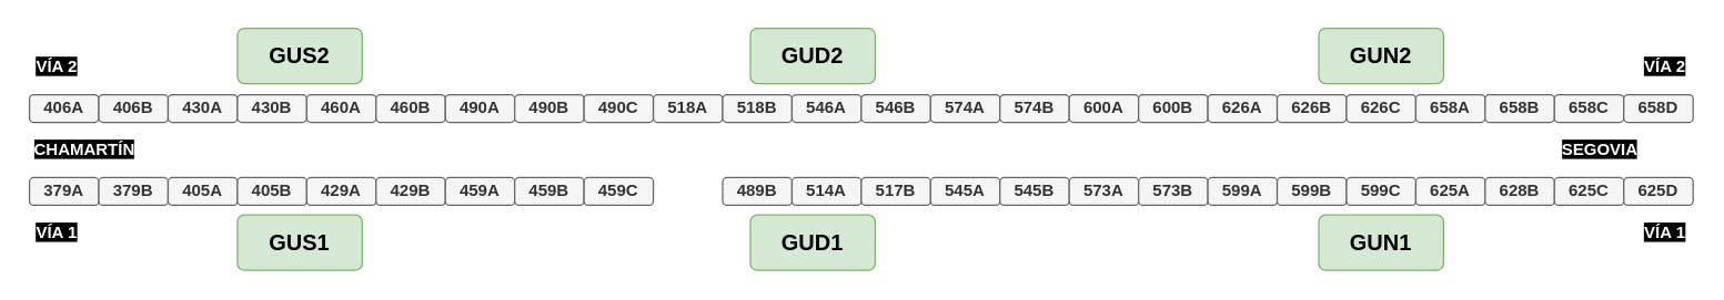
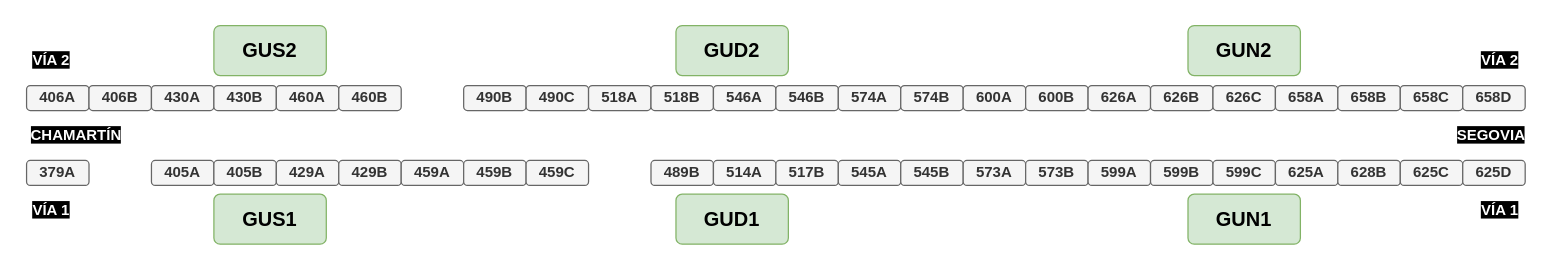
- <mxCell id="37" value="490A" style="rounded=1;whiteSpace=wrap;html=1;labelBackgroundColor=none;strokeColor=#666666;fillColor=#f5f5f5;fontStyle=1;fontColor=#333333;" vertex="1" parent="1"><mxGeometry x="320" y="68" width="50" height="20" as="geometry" /></mxCell>
- <mxCell id="56" value="&lt;b&gt;&lt;font color=&quot;#ffffff&quot; style=&quot;background-color: rgb(0 , 0 , 0)&quot;&gt;SEGOVIA&lt;/font&gt;&lt;/b&gt;" style="text;html=1;strokeColor=none;fillColor=none;align=center;verticalAlign=middle;whiteSpace=wrap;rounded=0;labelBackgroundColor=none;" vertex="1" parent="1"><mxGeometry x="1133" y="98" width="40" height="20" as="geometry" /></mxCell>
+ <mxCell id="56" value="&lt;b&gt;&lt;font color=&quot;#ffffff&quot; style=&quot;background-color: rgb(0 , 0 , 0)&quot;&gt;SEGOVIA&lt;/font&gt;&lt;/b&gt;" style="text;html=1;strokeColor=none;fillColor=none;align=center;verticalAlign=middle;whiteSpace=wrap;rounded=0;labelBackgroundColor=none;" vertex="1" parent="1"><mxGeometry x="1173" y="98" width="40" height="20" as="geometry" /></mxCell>
- <mxCell id="9" value="379B" style="rounded=1;whiteSpace=wrap;html=1;labelBackgroundColor=none;strokeColor=#666666;fillColor=#f5f5f5;fontStyle=1;fontColor=#333333;" vertex="1" parent="1"><mxGeometry x="70" y="128" width="50" height="20" as="geometry" /></mxCell>
